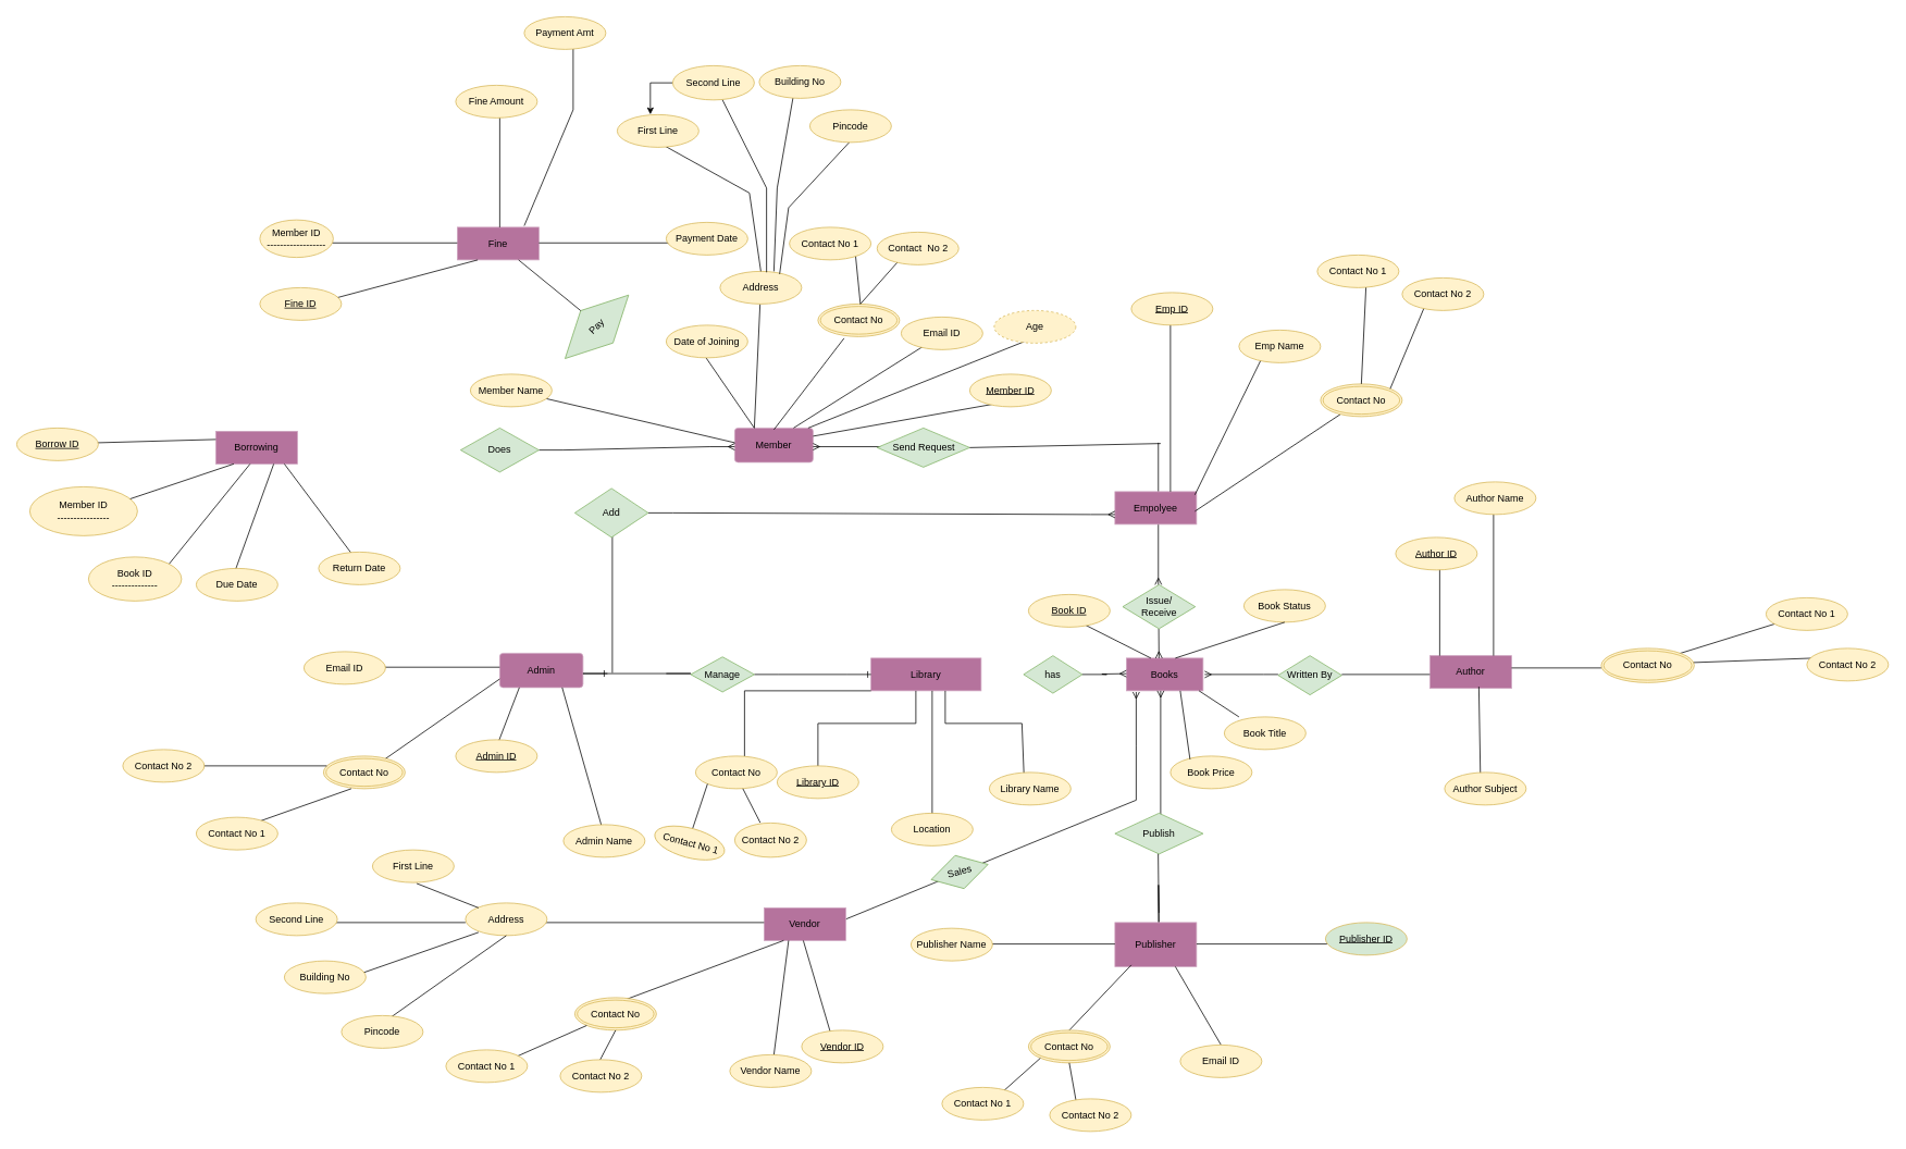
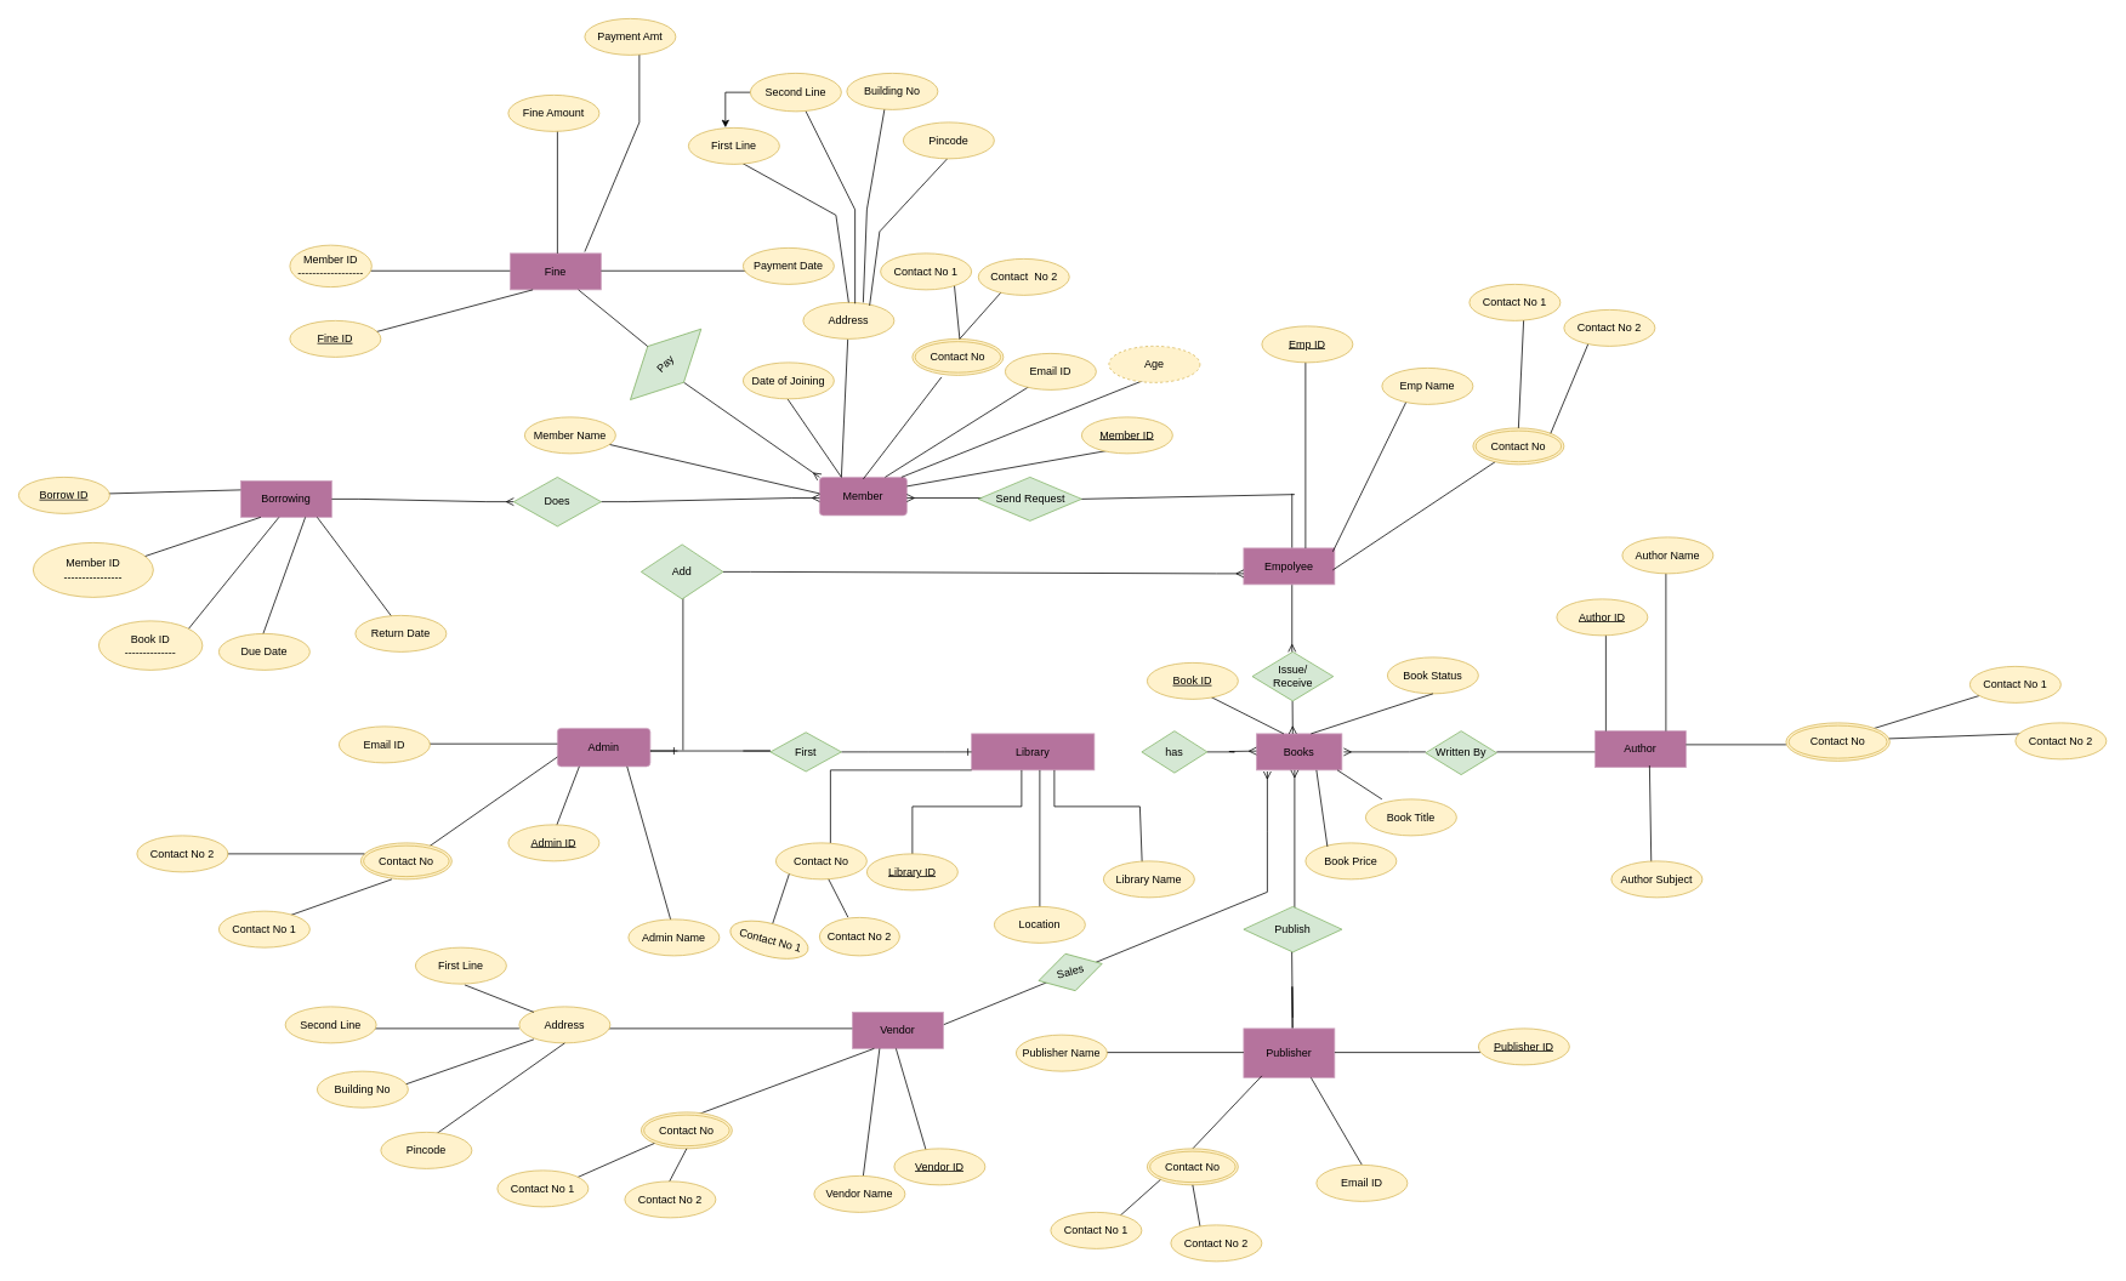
+ <mxCell id="83" value="" style="fontSize=12;html=1;endArrow=ERmany;rounded=0;exitX=0.5;exitY=1;exitDx=0;exitDy=0;entryX=0;entryY=0;entryDx=0;entryDy=0;" parent="1" source="90" target="48" edge="1"><mxGeometry width="100" height="100" relative="1" as="geometry"><mxPoint x="1425.63" y="776" as="sourcePoint" /><mxPoint x="906" y="530" as="targetPoint" /><Array as="points" /></mxGeometry></mxCell>
+ <mxCell id="123" value="" style="edgeStyle=entityRelationEdgeStyle;fontSize=12;html=1;endArrow=ERmany;rounded=0;exitX=1;exitY=0.5;exitDx=0;exitDy=0;" edge="1" parent="1" source="75" target="124"><mxGeometry width="100" height="100" relative="1" as="geometry"><mxPoint x="364" y="548" as="sourcePoint" /><mxPoint x="900" y="546.89" as="targetPoint" /></mxGeometry></mxCell>
- <mxCell id="32" value="Manage" style="shape=rhombus;perimeter=rhombusPerimeter;whiteSpace=wrap;html=1;align=center;fillColor=#d5e8d4;strokeColor=#82b366;" parent="1" vertex="1"><mxGeometry x="846" y="804.5" width="78" height="43" as="geometry" /></mxCell>
+ <mxCell id="32" value="First" style="shape=rhombus;perimeter=rhombusPerimeter;whiteSpace=wrap;html=1;align=center;fillColor=#d5e8d4;strokeColor=#82b366;" parent="1" vertex="1"><mxGeometry x="846" y="804.5" width="78" height="43" as="geometry" /></mxCell>
- <mxCell id="168" value="Publisher ID" style="ellipse;whiteSpace=wrap;html=1;align=center;fontStyle=4;fillColor=#d5e8d4;strokeColor=#d6b656;" vertex="1" parent="1"><mxGeometry x="1624" y="1130" width="100" height="40" as="geometry" /></mxCell>
+ <mxCell id="168" value="Publisher ID" style="ellipse;whiteSpace=wrap;html=1;align=center;fontStyle=4;fillColor=#fff2cc;strokeColor=#d6b656;" vertex="1" parent="1"><mxGeometry x="1624" y="1130" width="100" height="40" as="geometry" /></mxCell>
